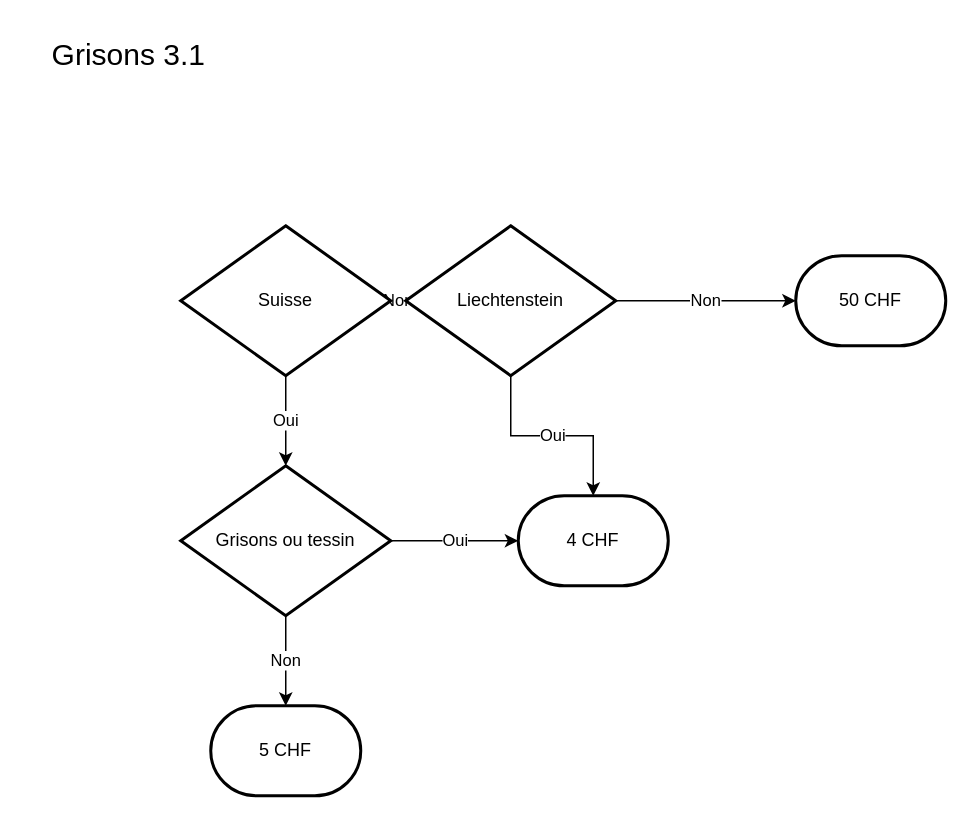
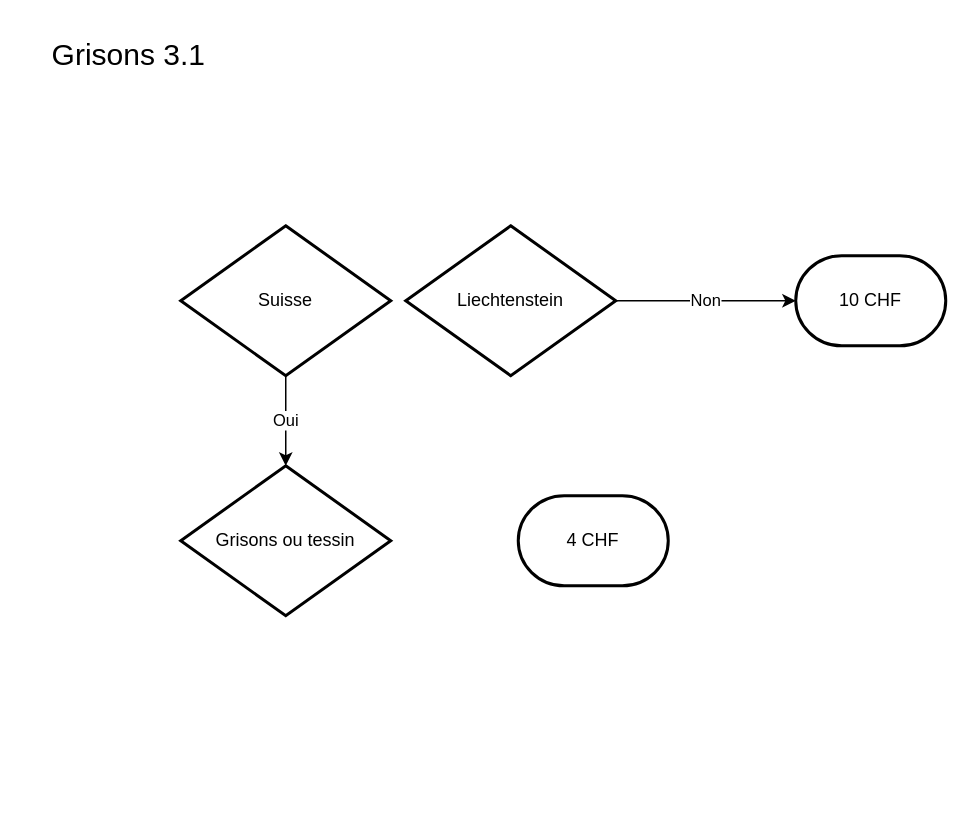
- <mxCell id="3" value="Non" style="edgeStyle=orthogonalEdgeStyle;rounded=0;orthogonalLoop=1;jettySize=auto;html=1;exitX=1;exitY=0.5;exitDx=0;exitDy=0;exitPerimeter=0;entryX=0;entryY=0.5;entryDx=0;entryDy=0;entryPerimeter=0;" edge="1" parent="1" source="4" target="10"><mxGeometry relative="1" as="geometry" /></mxCell>
- <mxCell id="11" value="50 CHF" style="strokeWidth=2;html=1;shape=mxgraph.flowchart.terminator;whiteSpace=wrap;" vertex="1" parent="1"><mxGeometry x="530" y="170" width="100" height="60" as="geometry" /></mxCell>
+ <mxCell id="11" value="10 CHF" style="strokeWidth=2;html=1;shape=mxgraph.flowchart.terminator;whiteSpace=wrap;" vertex="1" parent="1"><mxGeometry x="530" y="170" width="100" height="60" as="geometry" /></mxCell>
- <mxCell id="9" value="Oui" style="edgeStyle=orthogonalEdgeStyle;rounded=0;orthogonalLoop=1;jettySize=auto;html=1;" edge="1" parent="1" source="10" target="12"><mxGeometry relative="1" as="geometry" /></mxCell>
- <mxCell id="5" value="Oui" style="edgeStyle=orthogonalEdgeStyle;rounded=0;orthogonalLoop=1;jettySize=auto;html=1;" edge="1" parent="1" source="7" target="12"><mxGeometry relative="1" as="geometry" /></mxCell>
- <mxCell id="6" value="Non" style="edgeStyle=orthogonalEdgeStyle;rounded=0;orthogonalLoop=1;jettySize=auto;html=1;" edge="1" parent="1" source="7" target="13"><mxGeometry relative="1" as="geometry" /></mxCell>
- <mxCell id="13" value="5 CHF" style="strokeWidth=2;html=1;shape=mxgraph.flowchart.terminator;whiteSpace=wrap;" vertex="1" parent="1"><mxGeometry x="140" y="470" width="100" height="60" as="geometry" /></mxCell>
